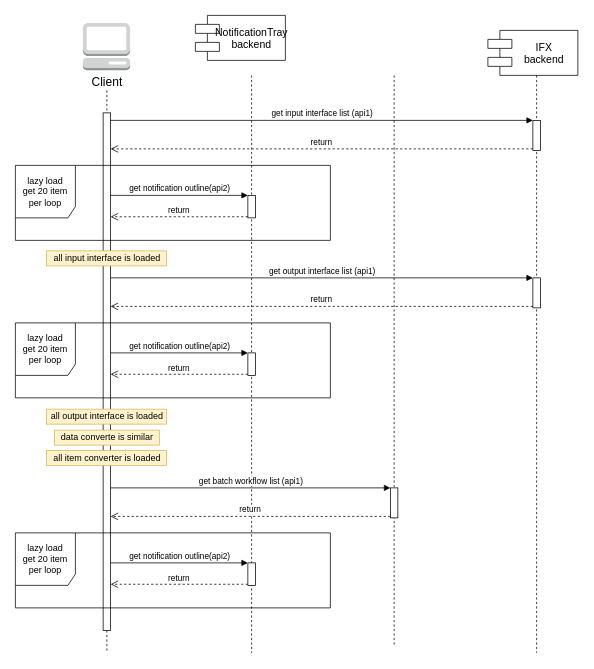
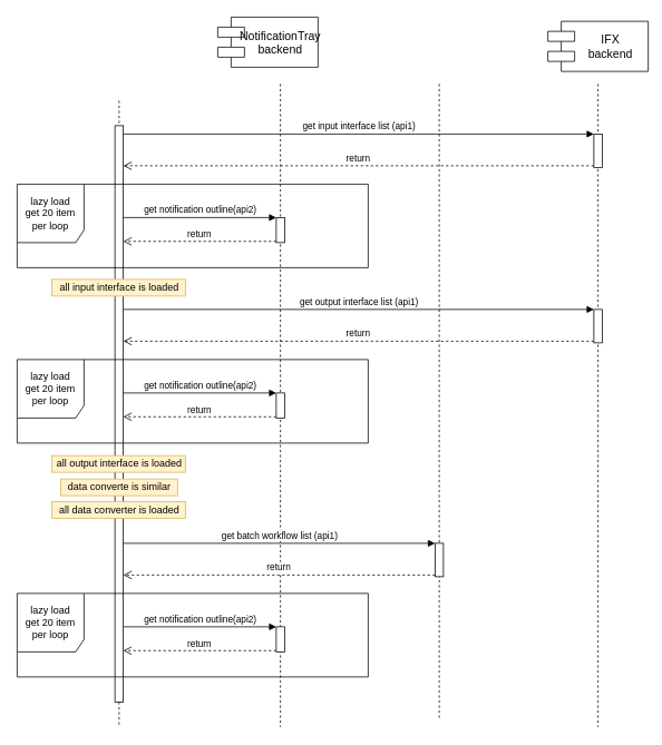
- <mxCell id="2" value="Client" style="outlineConnect=0;dashed=0;verticalLabelPosition=bottom;verticalAlign=top;align=center;html=1;shape=mxgraph.aws3.management_console;fillColor=#D2D3D3;gradientColor=none;fontSize=16;" parent="1" vertex="1"><mxGeometry x="110" y="30" width="63" height="63" as="geometry" /></mxCell>
- <mxCell id="7" value="IFX&#10;backend" style="shape=component;align=center;spacingLeft=30;fontSize=14;" parent="1" vertex="1"><mxGeometry x="650" y="40" width="120" height="60" as="geometry" /></mxCell>
+ <mxCell id="7" value="IFX&#10;backend" style="shape=component;align=center;spacingLeft=30;fontSize=14;" parent="1" vertex="1"><mxGeometry x="655" y="25" width="120" height="60" as="geometry" /></mxCell>
- <mxCell id="27" value="all item converter is loaded" style="text;html=1;align=center;verticalAlign=middle;resizable=0;points=[];autosize=1;fillColor=#fff2cc;strokeColor=#d6b656;" parent="1" vertex="1"><mxGeometry x="61.5" y="600" width="160" height="20" as="geometry" /></mxCell>
+ <mxCell id="27" value="all data converter is loaded" style="text;html=1;align=center;verticalAlign=middle;resizable=0;points=[];autosize=1;fillColor=#fff2cc;strokeColor=#d6b656;" parent="1" vertex="1"><mxGeometry x="61.5" y="600" width="160" height="20" as="geometry" /></mxCell>
